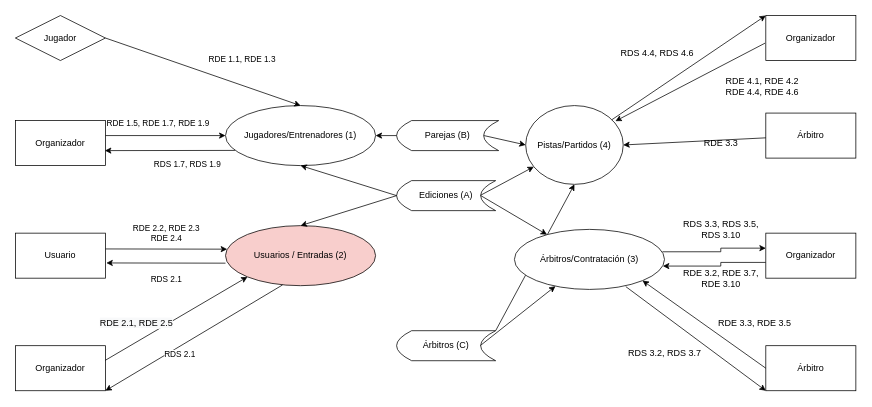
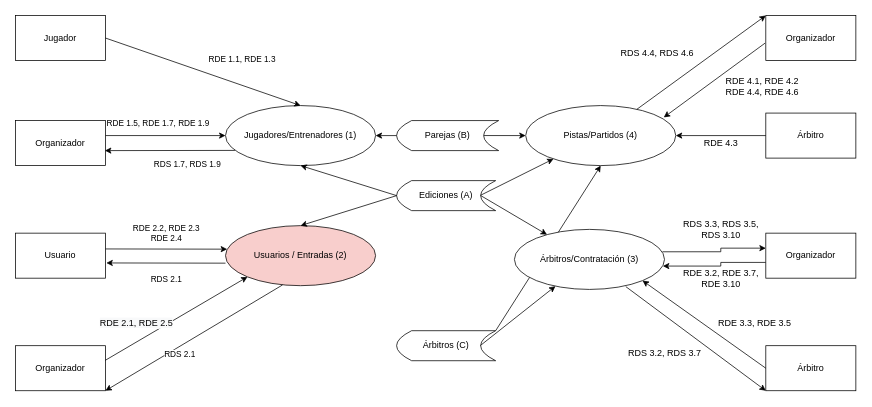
- <mxCell id="2" value="Jugador" style="rhombus;whiteSpace=wrap;html=1;" parent="1" vertex="1"><mxGeometry x="20" y="20" width="120" height="60" as="geometry" /></mxCell>
+ <mxCell id="2" value="Jugador" style="rounded=0;whiteSpace=wrap;html=1;" parent="1" vertex="1"><mxGeometry x="20" y="20" width="120" height="60" as="geometry" /></mxCell>
- <mxCell id="18" value="RDE 3.3" style="text;html=1;align=center;verticalAlign=middle;resizable=0;points=[];autosize=1;" parent="1" vertex="1"><mxGeometry x="930" y="180" width="60" height="20" as="geometry" /></mxCell>
+ <mxCell id="18" value="RDE 4.3" style="text;html=1;align=center;verticalAlign=middle;resizable=0;points=[];autosize=1;" parent="1" vertex="1"><mxGeometry x="930" y="180" width="60" height="20" as="geometry" /></mxCell>
- <mxCell id="11" value="Pistas/Partidos (4)" style="ellipse;whiteSpace=wrap;html=1;" parent="1" vertex="1"><mxGeometry x="700" y="140" width="130" height="105" as="geometry" /></mxCell>
+ <mxCell id="11" value="Pistas/Partidos (4)" style="ellipse;whiteSpace=wrap;html=1;" parent="1" vertex="1"><mxGeometry x="700" y="140" width="200" height="80" as="geometry" /></mxCell>
